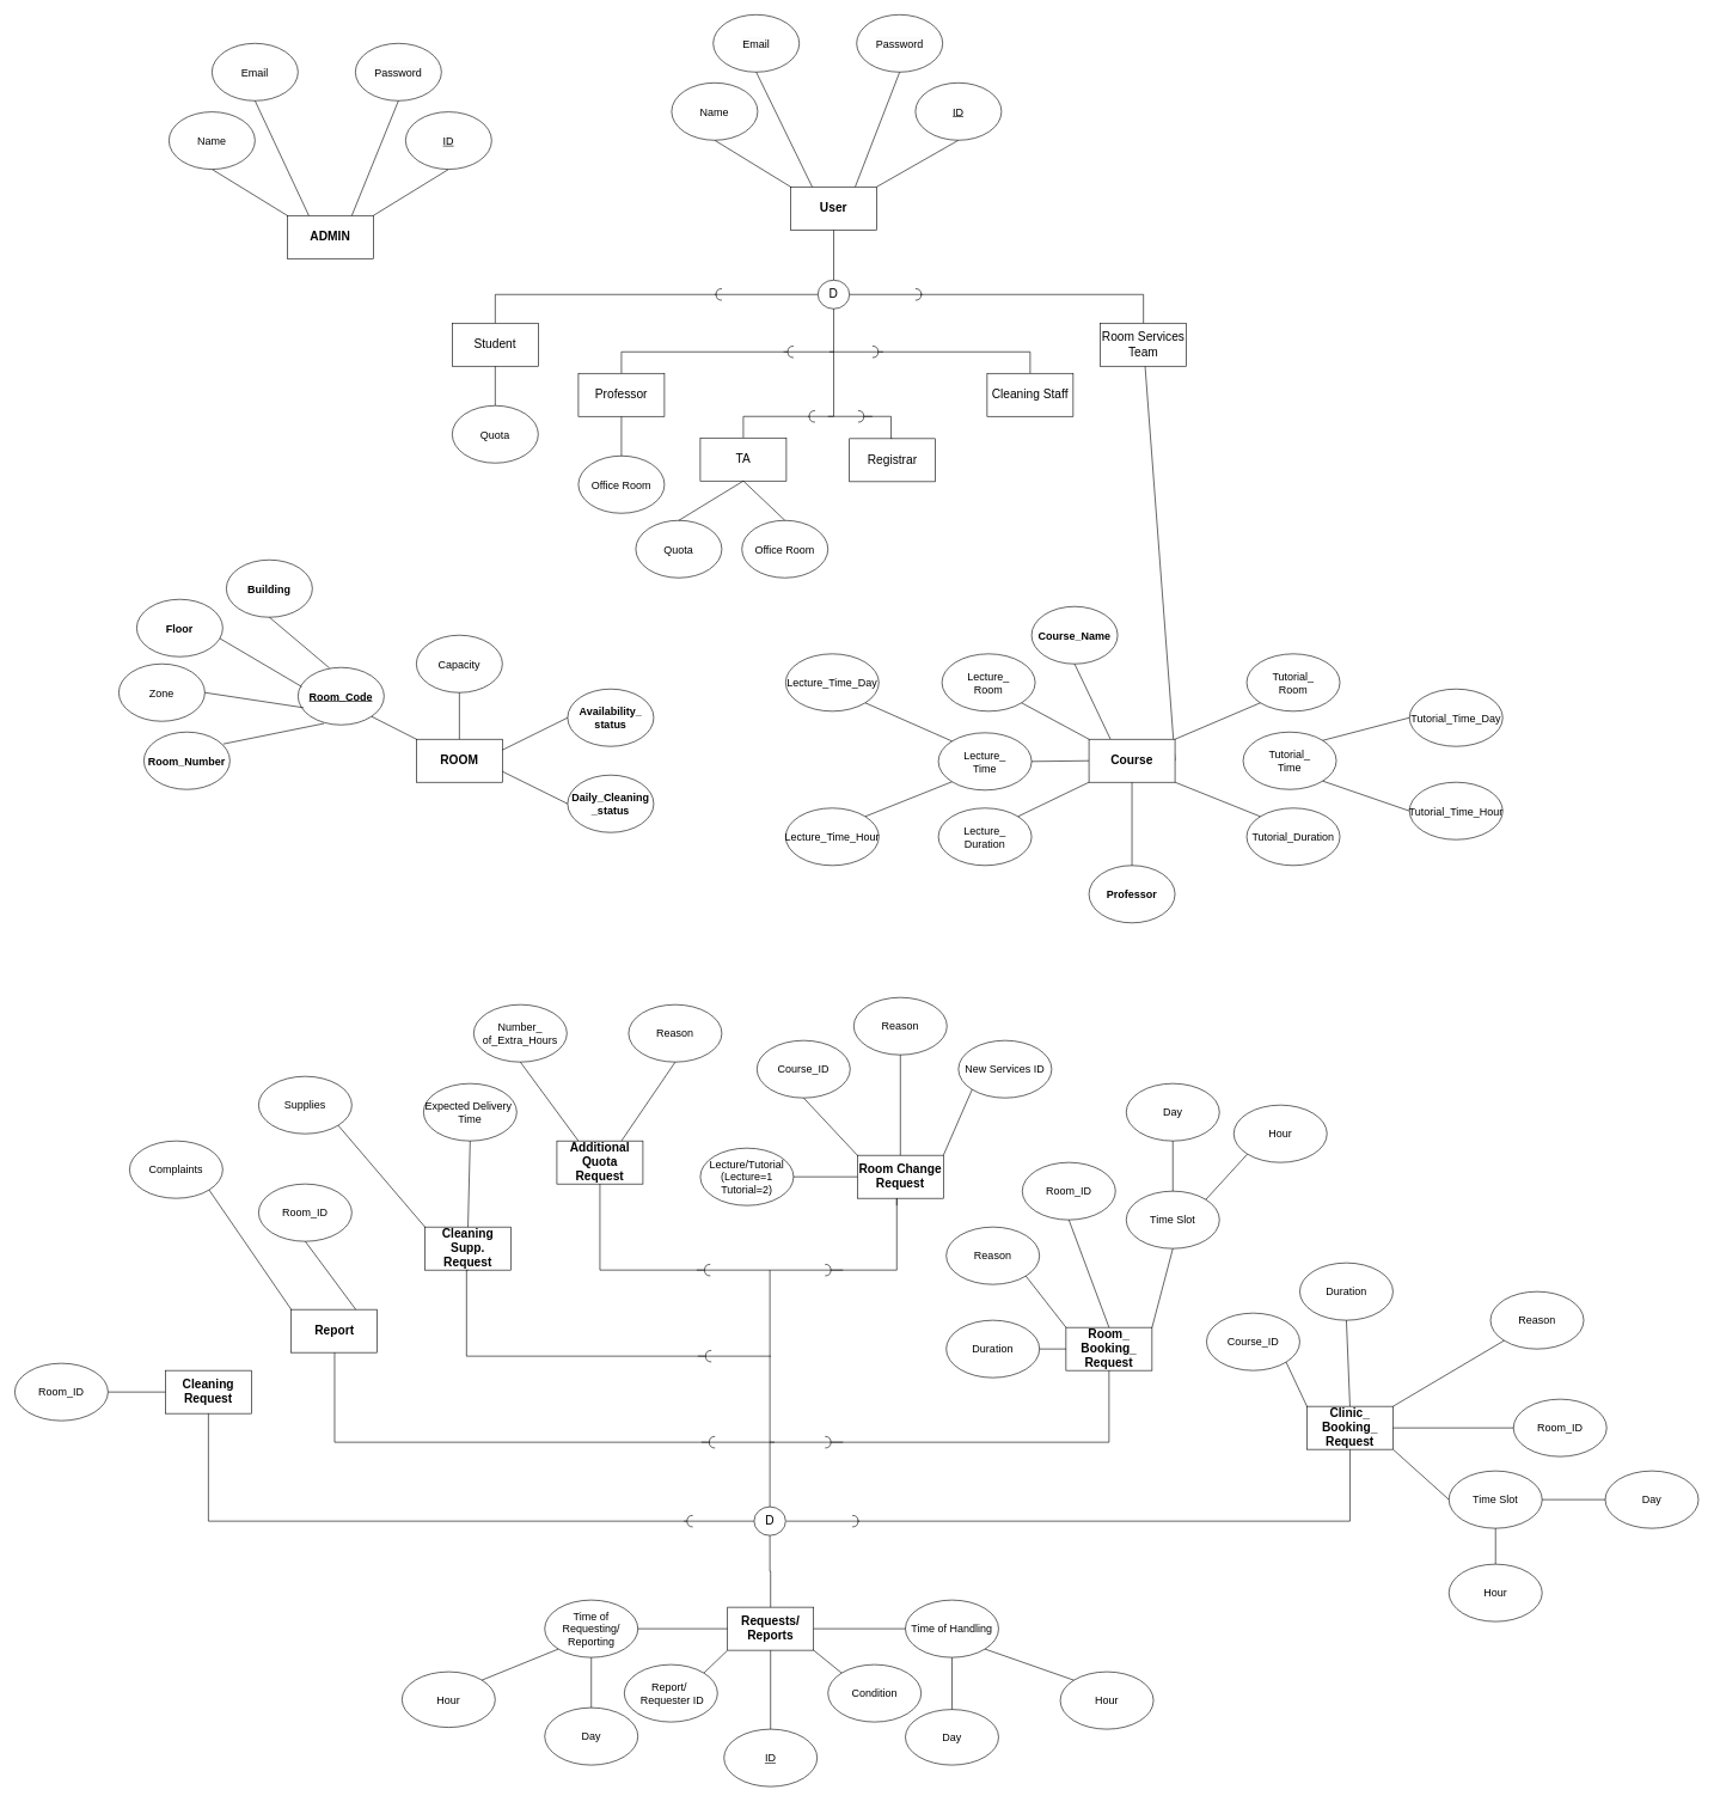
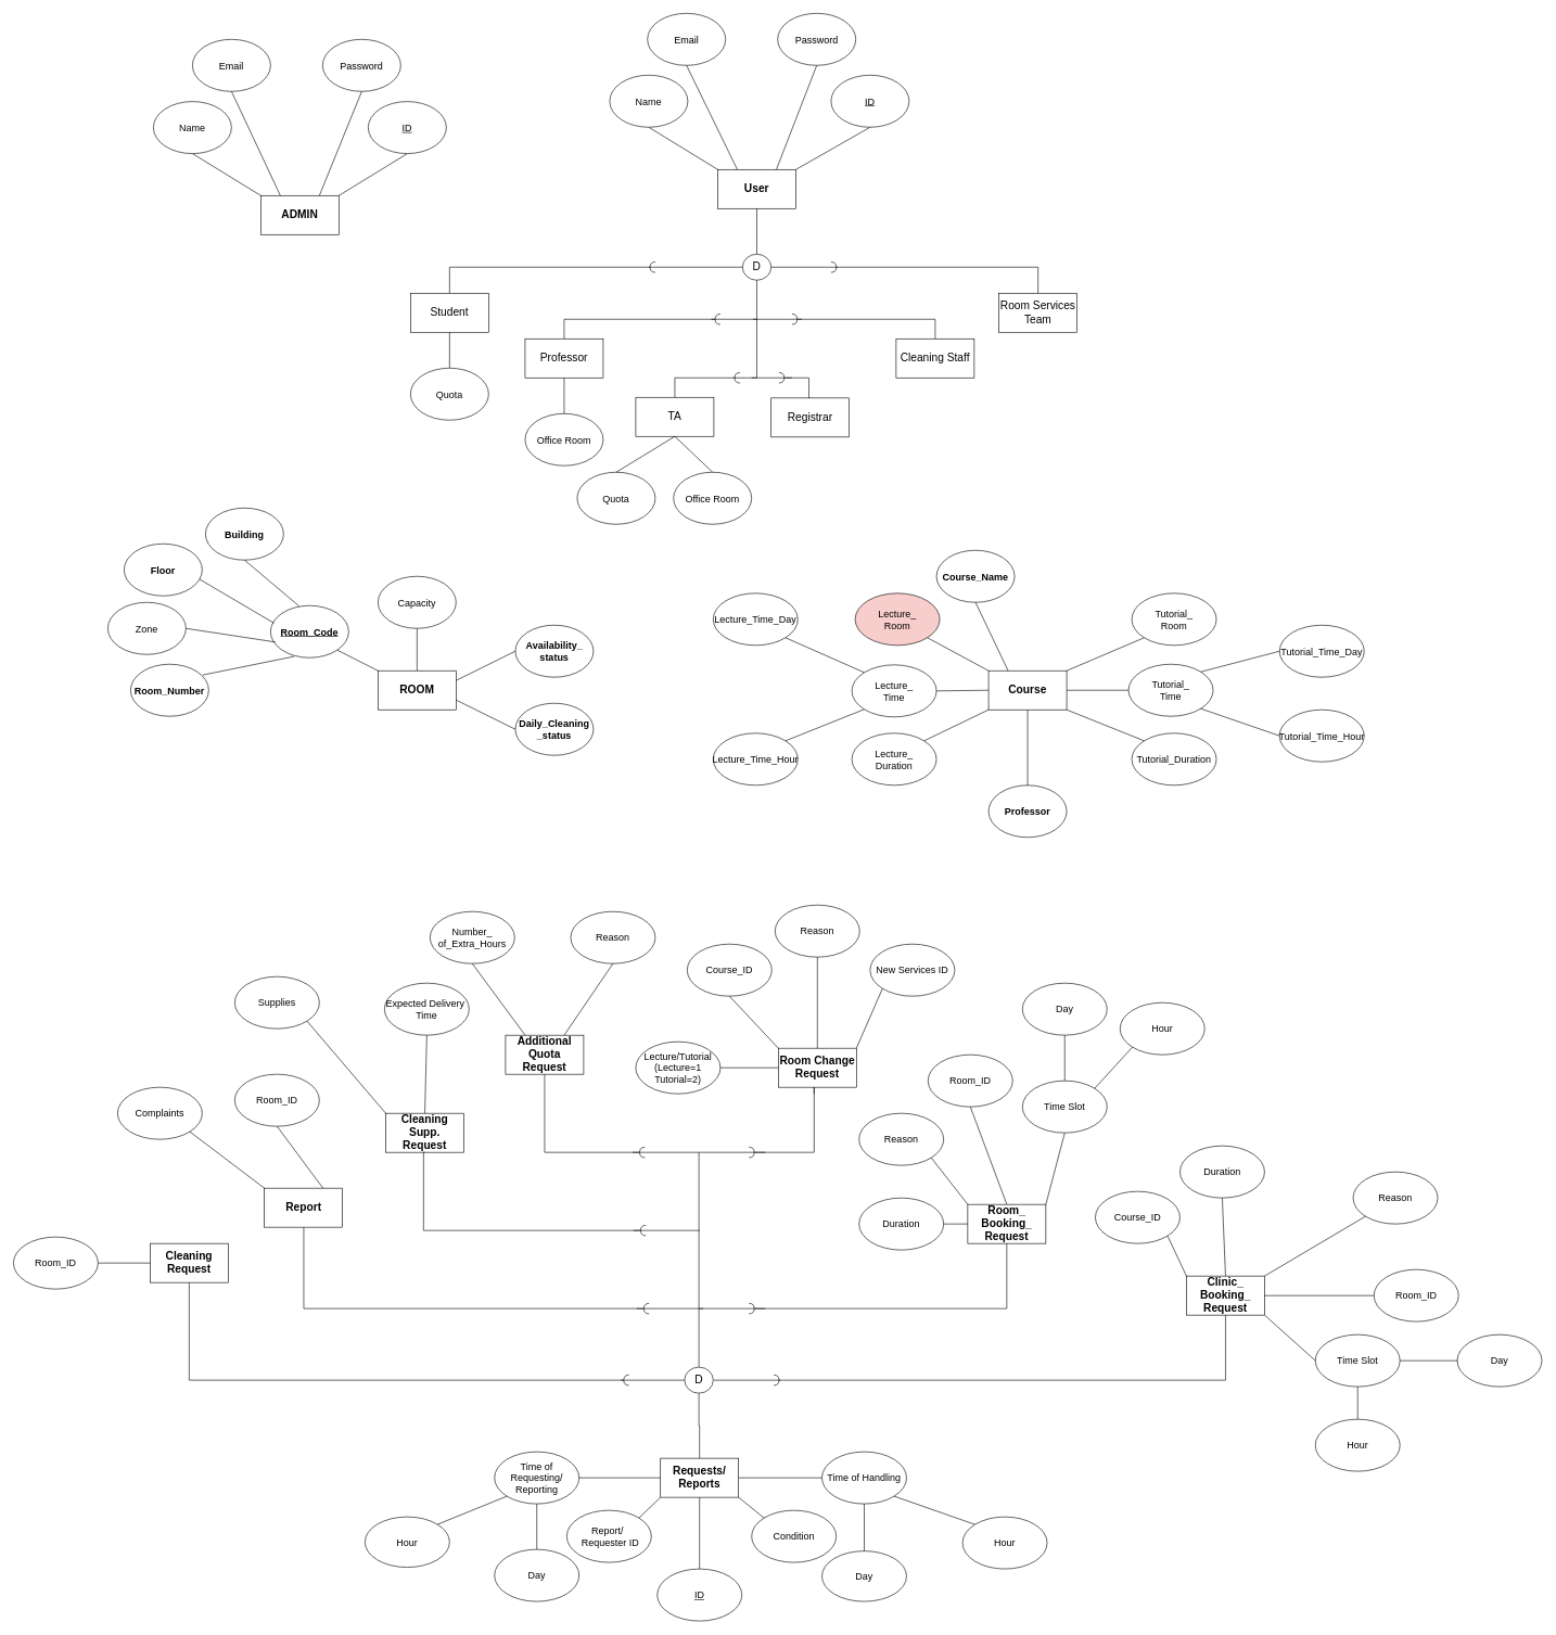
- <mxCell id="9" value="" style="endArrow=none;html=1;rounded=0;exitX=1;exitY=0.5;exitDx=0;exitDy=0;fontSize=15;fontStyle=0;" parent="1" source="38" target="119" edge="1"><mxGeometry width="50" height="50" relative="1" as="geometry"><mxPoint x="1678" y="1060" as="sourcePoint" /><mxPoint x="1674.25" y="1015" as="targetPoint" /></mxGeometry></mxCell>
+ <mxCell id="9" value="" style="endArrow=none;html=1;rounded=0;exitX=1;exitY=0.5;exitDx=0;exitDy=0;entryX=0;entryY=0.5;entryDx=0;entryDy=0;fontSize=15;fontStyle=0" parent="1" source="38" target="8" edge="1"><mxGeometry width="50" height="50" relative="1" as="geometry"><mxPoint x="1678" y="1060" as="sourcePoint" /><mxPoint x="1674.25" y="1015" as="targetPoint" /></mxGeometry></mxCell>
- <mxCell id="6" value="&lt;span&gt;Lecture_&lt;/span&gt;&lt;div&gt;&lt;span&gt;Room&lt;/span&gt;&lt;/div&gt;" style="ellipse;whiteSpace=wrap;html=1;rounded=1;fontSize=15;fontStyle=0" parent="1" vertex="1"><mxGeometry x="1313" y="911" width="130" height="80" as="geometry" /></mxCell>
+ <mxCell id="6" value="&lt;span&gt;Lecture_&lt;/span&gt;&lt;div&gt;&lt;span&gt;Room&lt;/span&gt;&lt;/div&gt;" style="ellipse;whiteSpace=wrap;html=1;rounded=1;fontSize=15;fontStyle=0;fillColor=#f8cecc;" parent="1" vertex="1"><mxGeometry x="1313" y="911" width="130" height="80" as="geometry" /></mxCell>
- <mxCell id="63" value="Complaints" style="ellipse;whiteSpace=wrap;html=1;rounded=1;fontSize=15;fontStyle=0" parent="1" vertex="1"><mxGeometry x="180" y="1590" width="130" height="80" as="geometry" /></mxCell>
+ <mxCell id="63" value="Complaints" style="ellipse;whiteSpace=wrap;html=1;rounded=1;fontSize=15;fontStyle=0" parent="1" vertex="1"><mxGeometry x="180" y="1670" width="130" height="80" as="geometry" /></mxCell>
